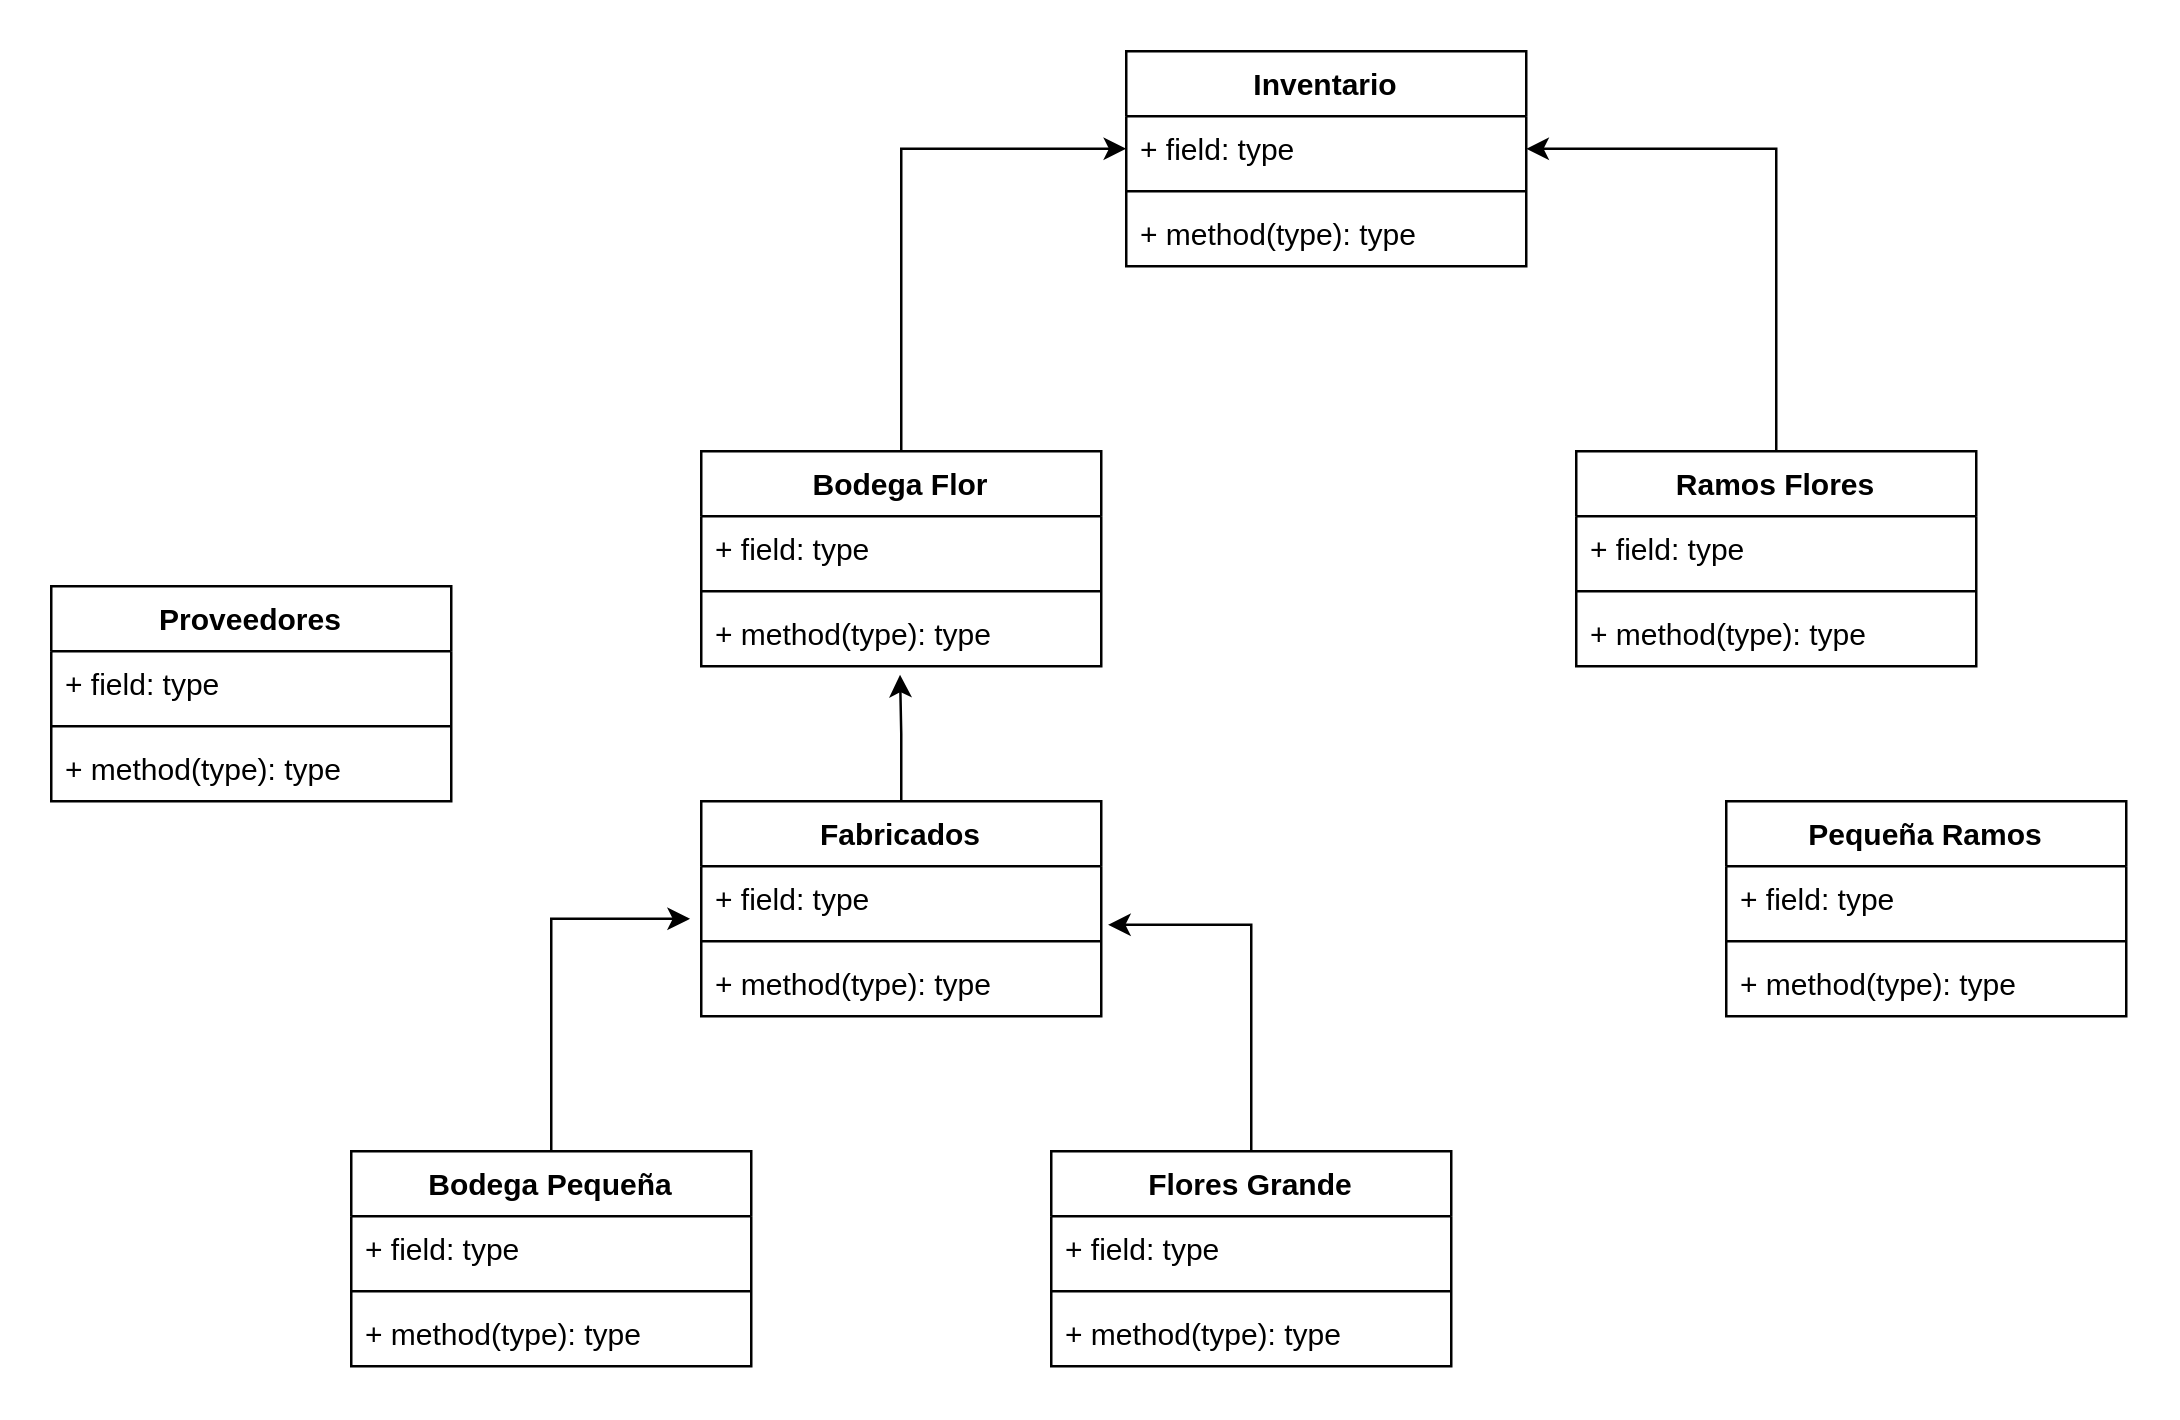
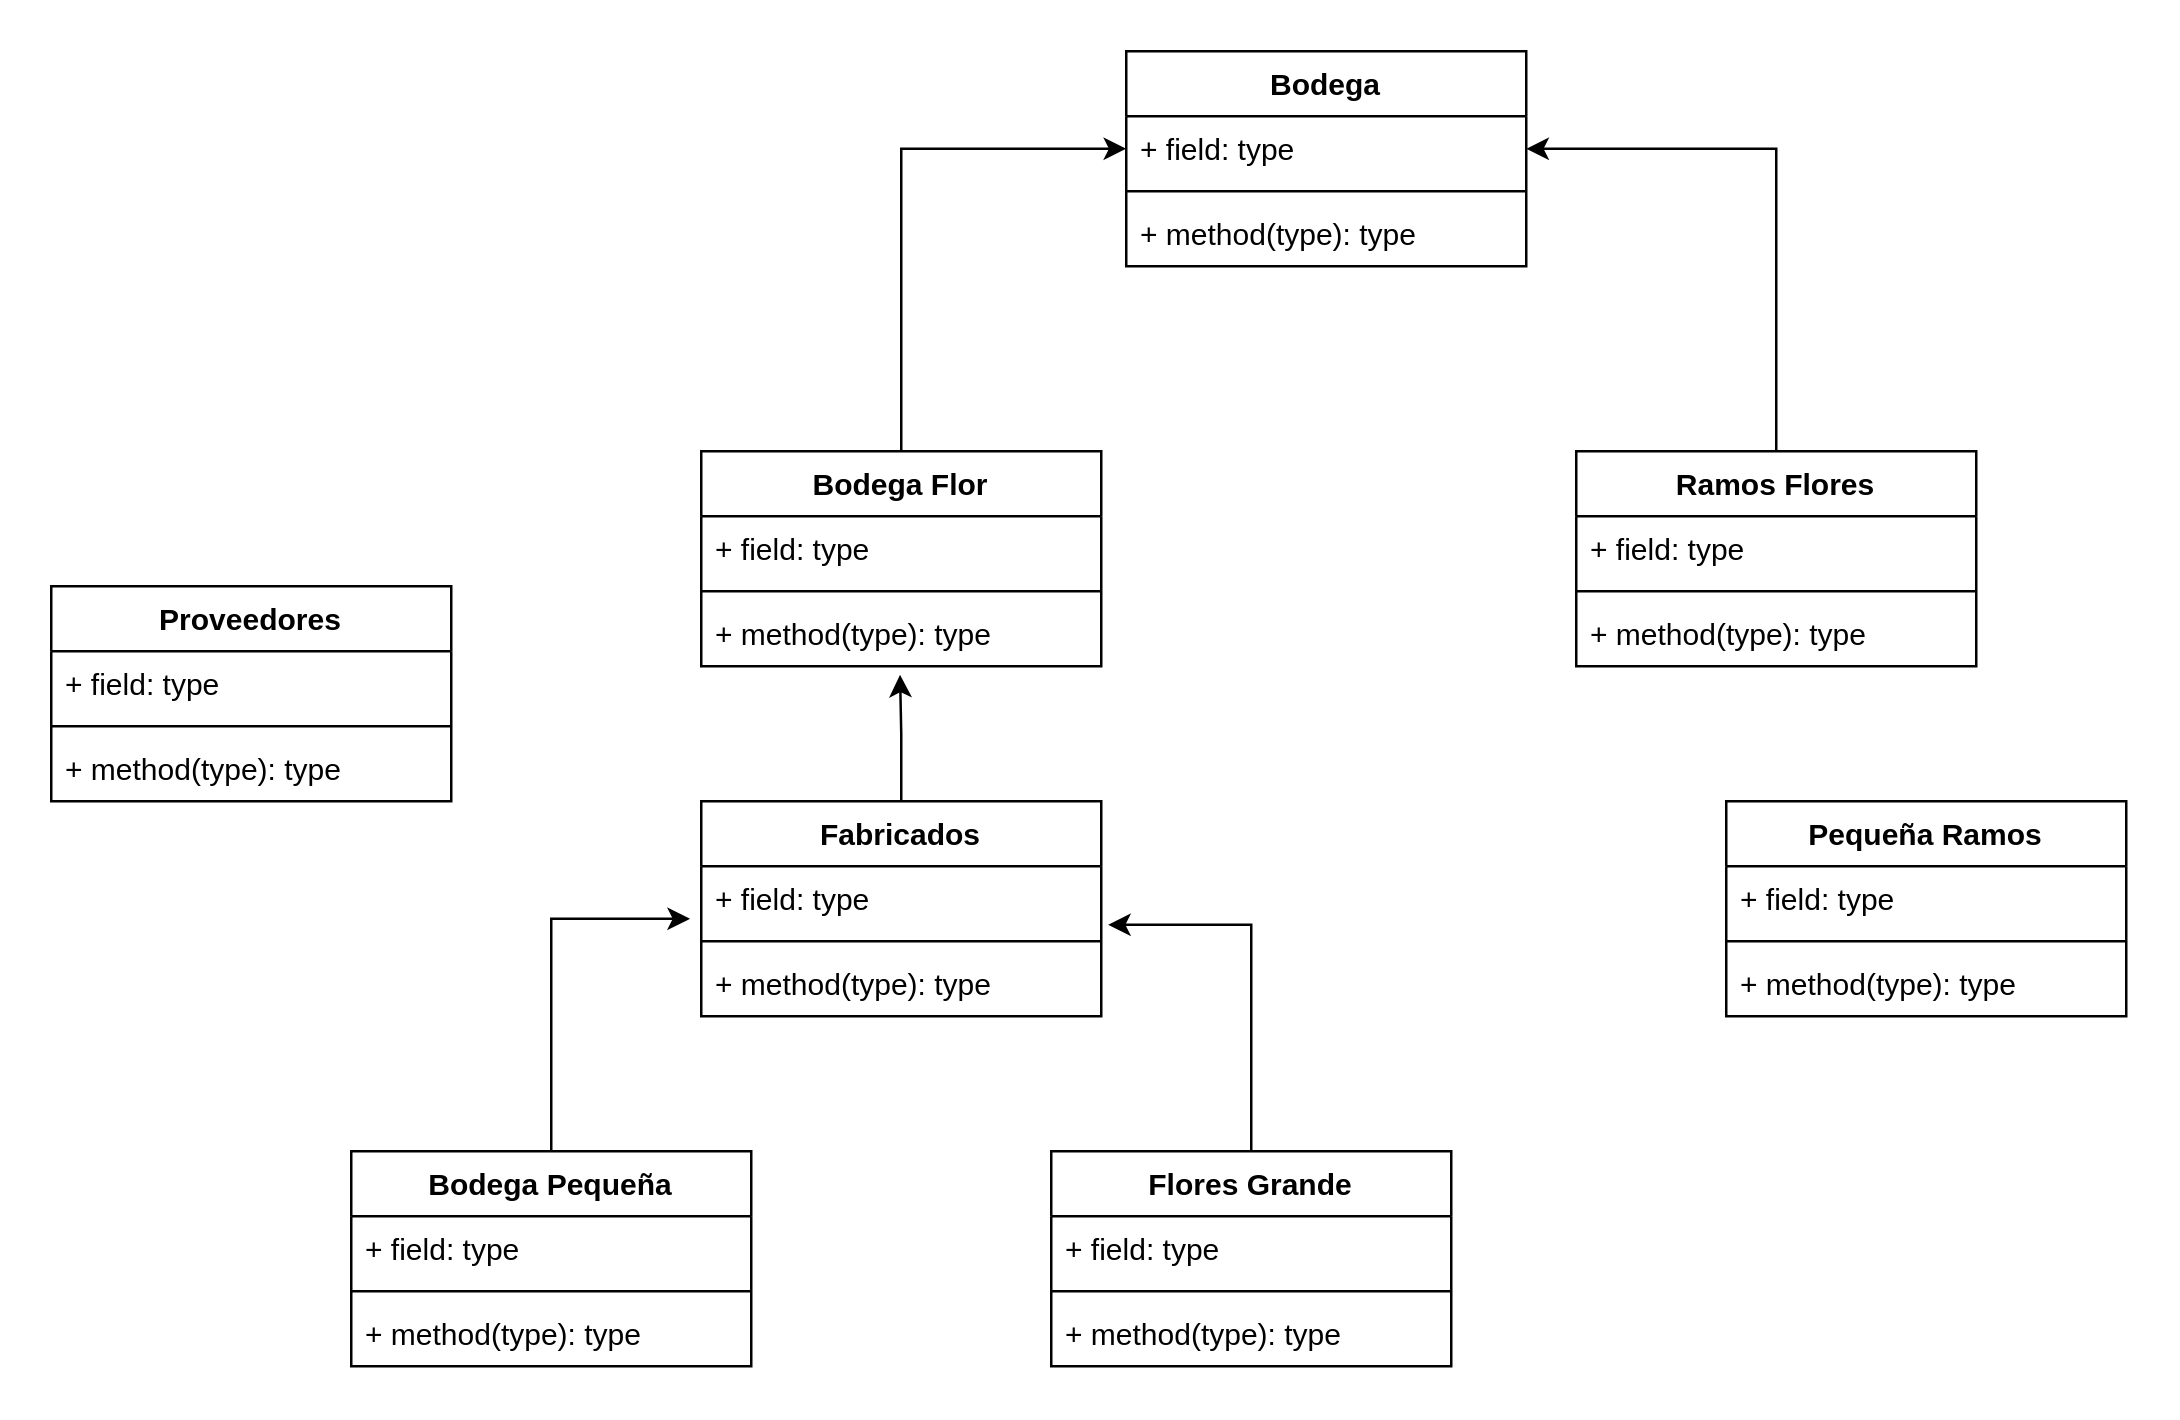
- <mxCell id="35" value="Inventario" style="swimlane;fontStyle=1;align=center;verticalAlign=top;childLayout=stackLayout;horizontal=1;startSize=26;horizontalStack=0;resizeParent=1;resizeParentMax=0;resizeLast=0;collapsible=1;marginBottom=0;" vertex="1" parent="1"><mxGeometry x="450" y="20" width="160" height="86" as="geometry" /></mxCell>
+ <mxCell id="35" value="Bodega" style="swimlane;fontStyle=1;align=center;verticalAlign=top;childLayout=stackLayout;horizontal=1;startSize=26;horizontalStack=0;resizeParent=1;resizeParentMax=0;resizeLast=0;collapsible=1;marginBottom=0;" vertex="1" parent="1"><mxGeometry x="450" y="20" width="160" height="86" as="geometry" /></mxCell>
